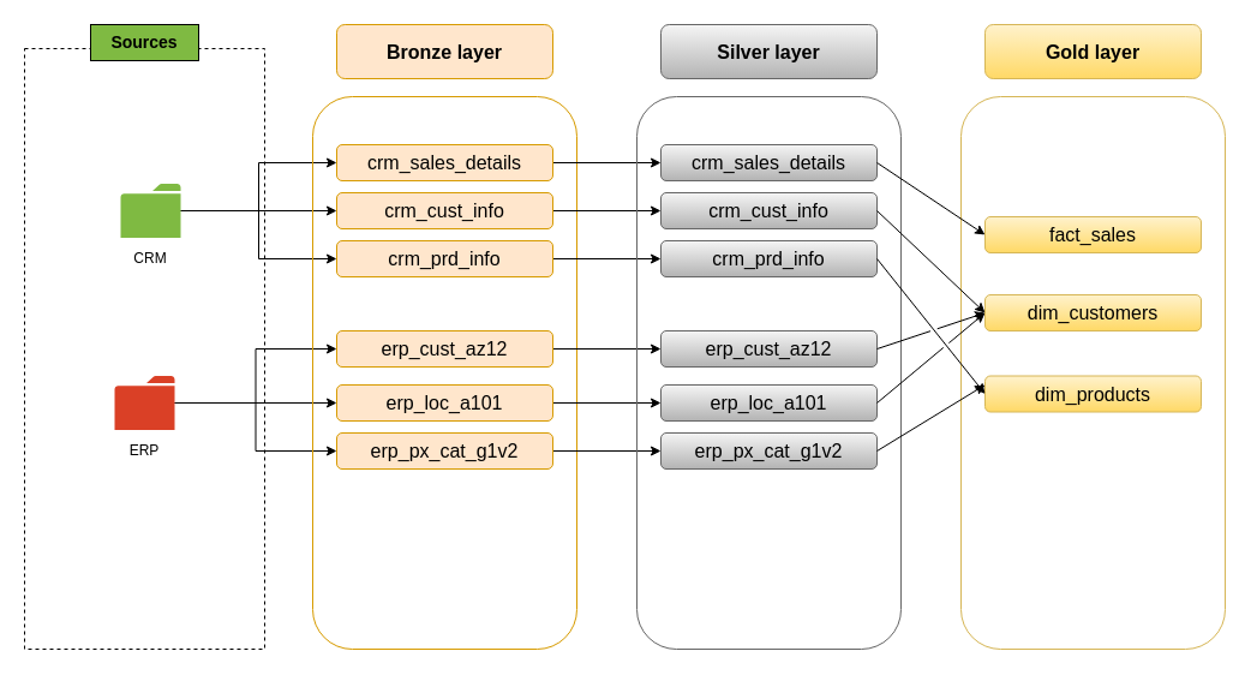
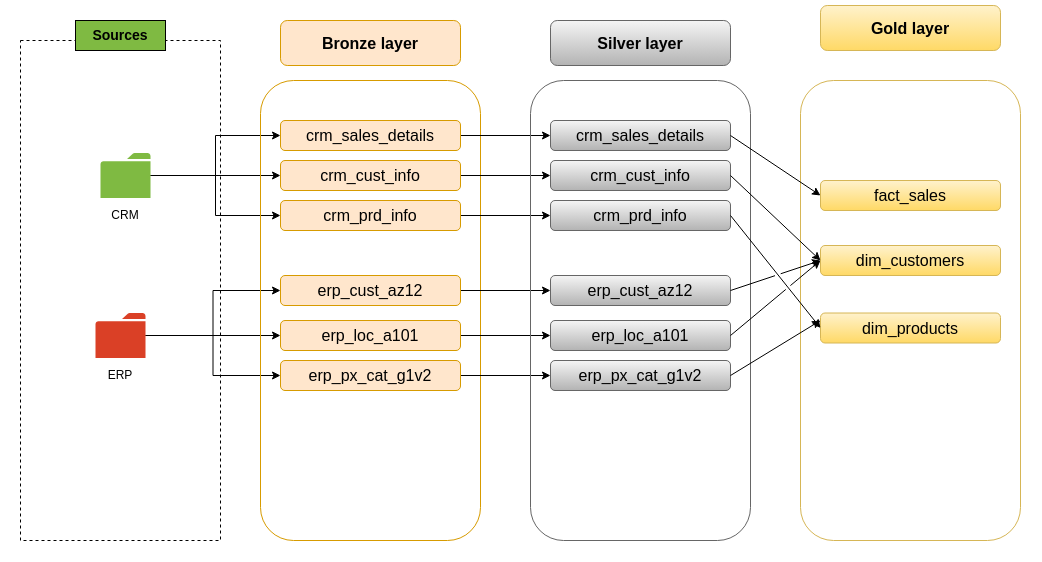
- <mxCell id="31" value="&lt;font style=&quot;font-size: 16px;&quot;&gt;&lt;b&gt;Gold layer&lt;/b&gt;&lt;/font&gt;" style="rounded=1;whiteSpace=wrap;html=1;fillColor=#fff2cc;strokeColor=#d6b656;gradientColor=#ffd966;" parent="1" vertex="1"><mxGeometry x="820" y="20" width="180" height="45" as="geometry" /></mxCell>
+ <mxCell id="31" value="&lt;font style=&quot;font-size: 16px;&quot;&gt;&lt;b&gt;Gold layer&lt;/b&gt;&lt;/font&gt;" style="rounded=1;whiteSpace=wrap;html=1;fillColor=#fff2cc;strokeColor=#d6b656;gradientColor=#ffd966;" parent="1" vertex="1"><mxGeometry x="820" y="5" width="180" height="45" as="geometry" /></mxCell>
